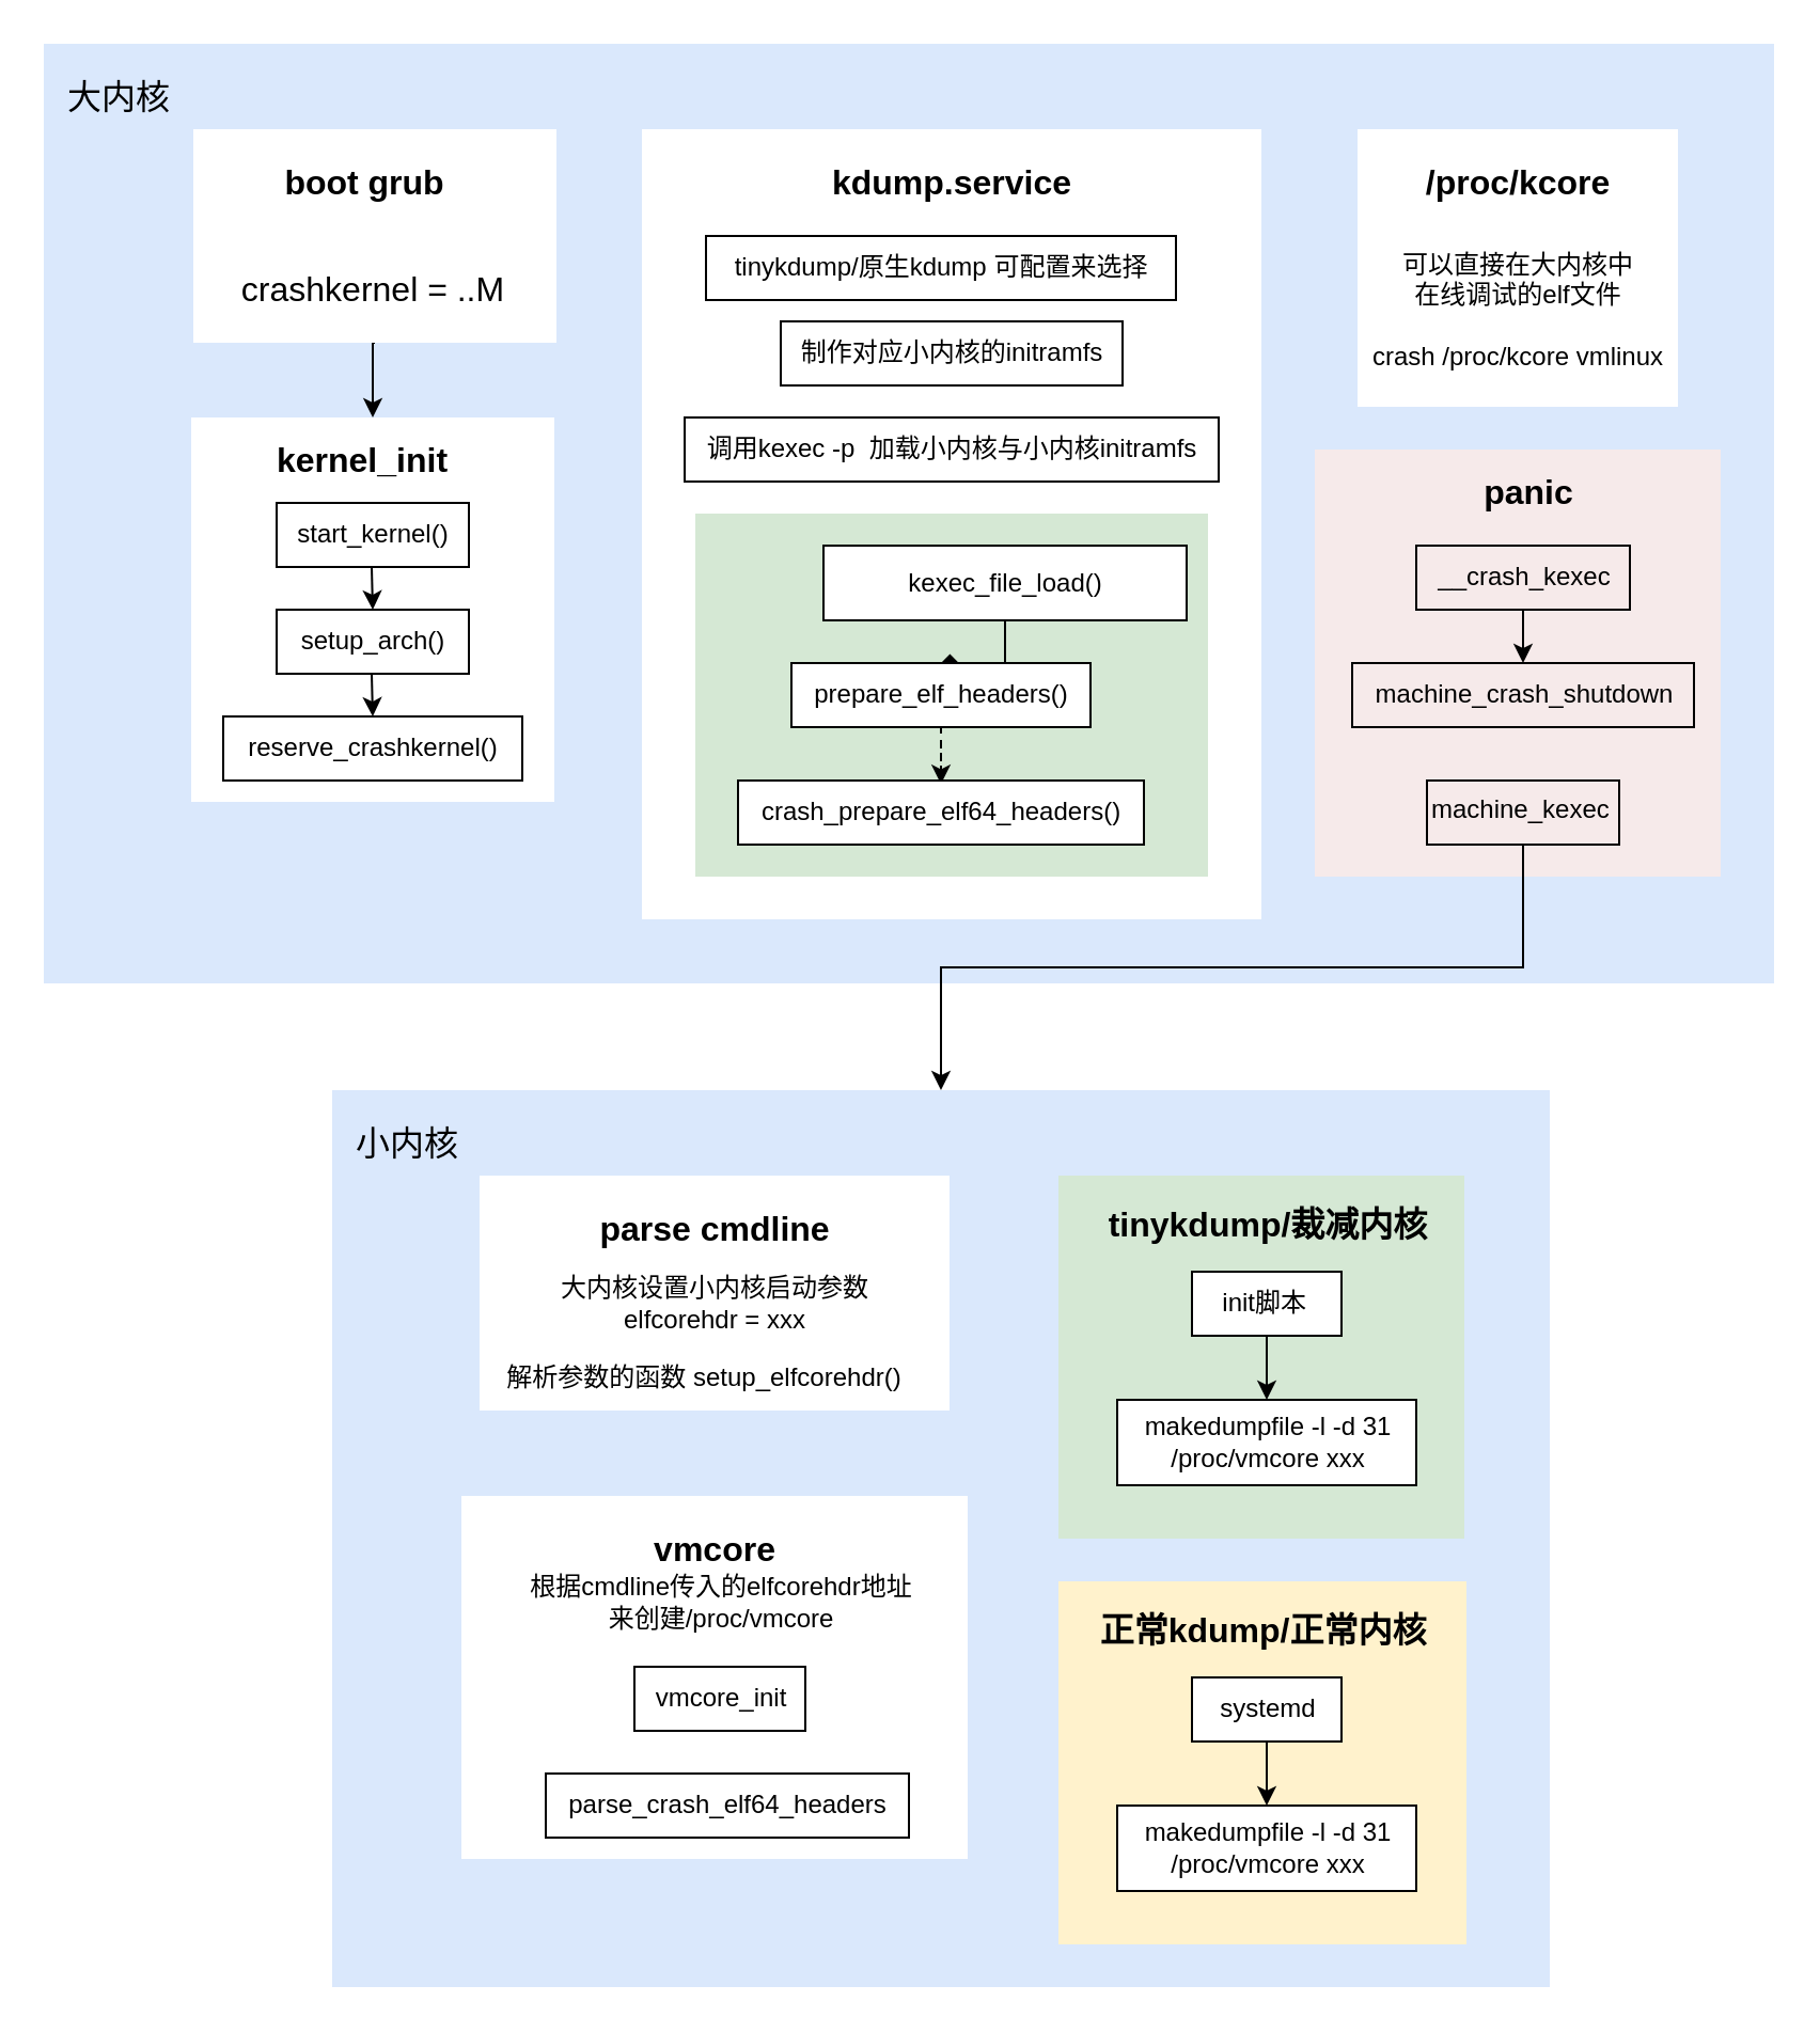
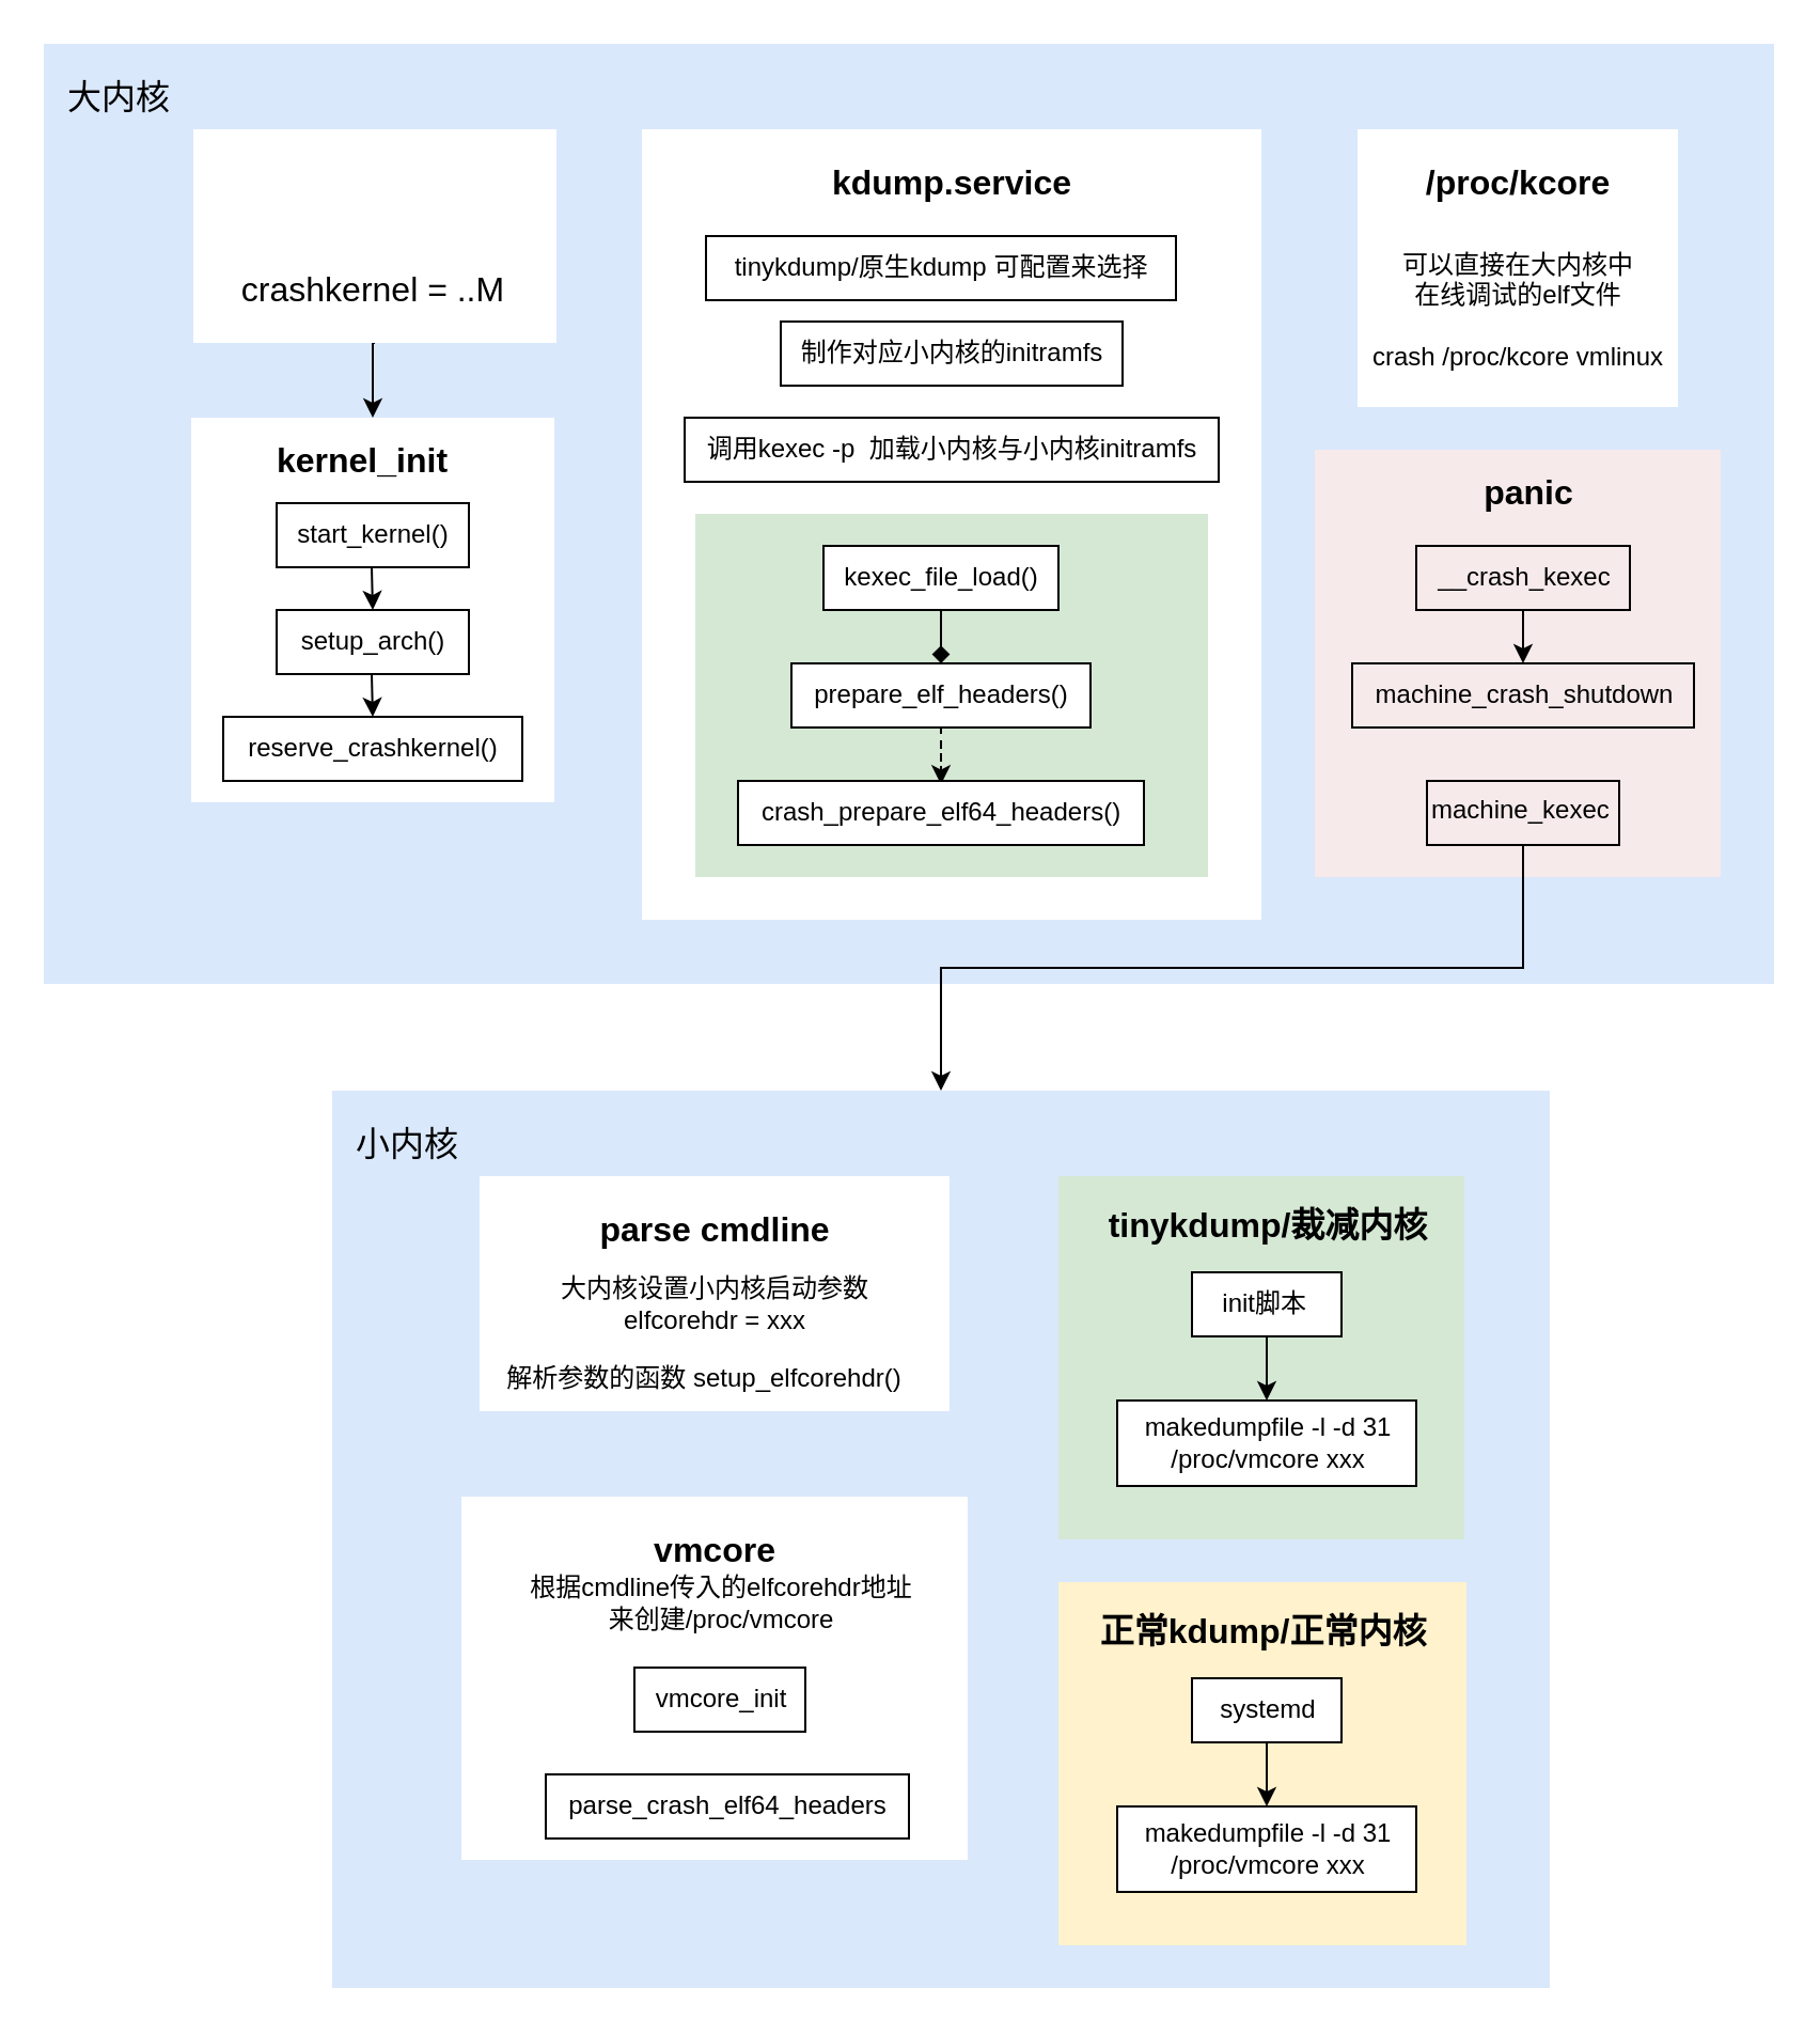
- <mxCell id="5" value="boot grub" style="text;html=1;align=center;verticalAlign=middle;resizable=0;points=[];autosize=1;strokeColor=none;fillColor=none;fontFamily=Helvetica;fontSize=16;fontStyle=1" vertex="1" parent="1"><mxGeometry x="120" y="70" width="100" height="30" as="geometry" /></mxCell>
- <mxCell id="21" value="kexec_file_load()" style="text;html=1;align=center;verticalAlign=middle;resizable=0;points=[];autosize=1;strokeColor=default;fillColor=default;" vertex="1" parent="1"><mxGeometry x="385" y="255" width="170" height="35" as="geometry" /></mxCell>
+ <mxCell id="21" value="kexec_file_load()" style="text;html=1;align=center;verticalAlign=middle;resizable=0;points=[];autosize=1;strokeColor=default;fillColor=default;" vertex="1" parent="1"><mxGeometry x="385" y="255" width="110" height="30" as="geometry" /></mxCell>
